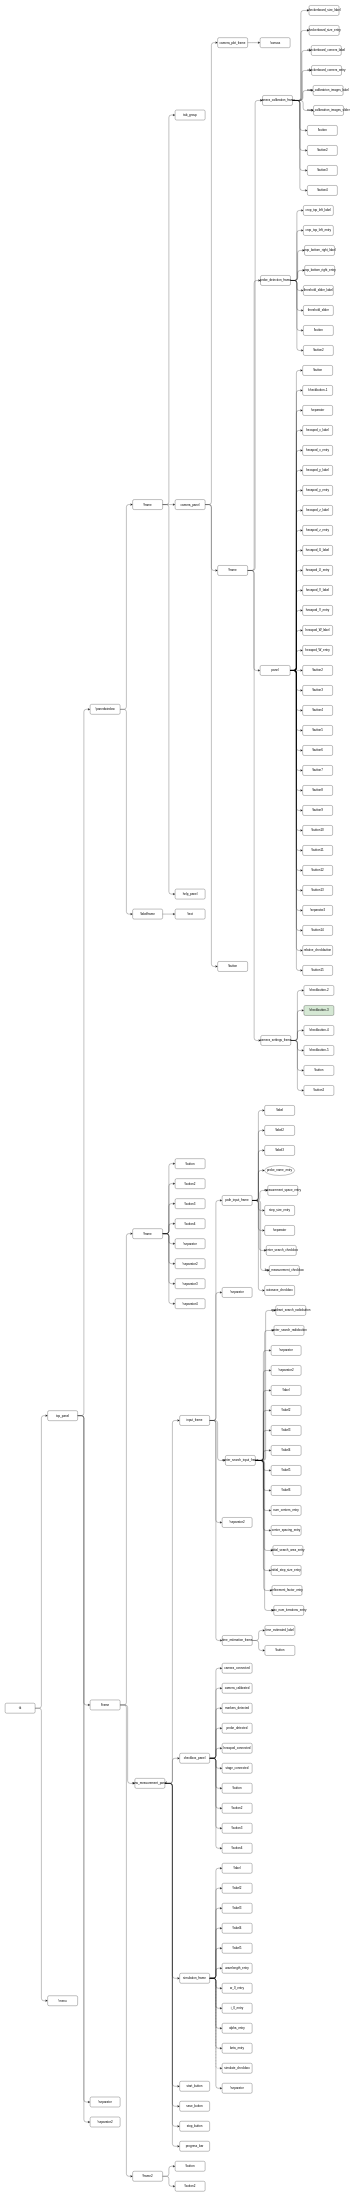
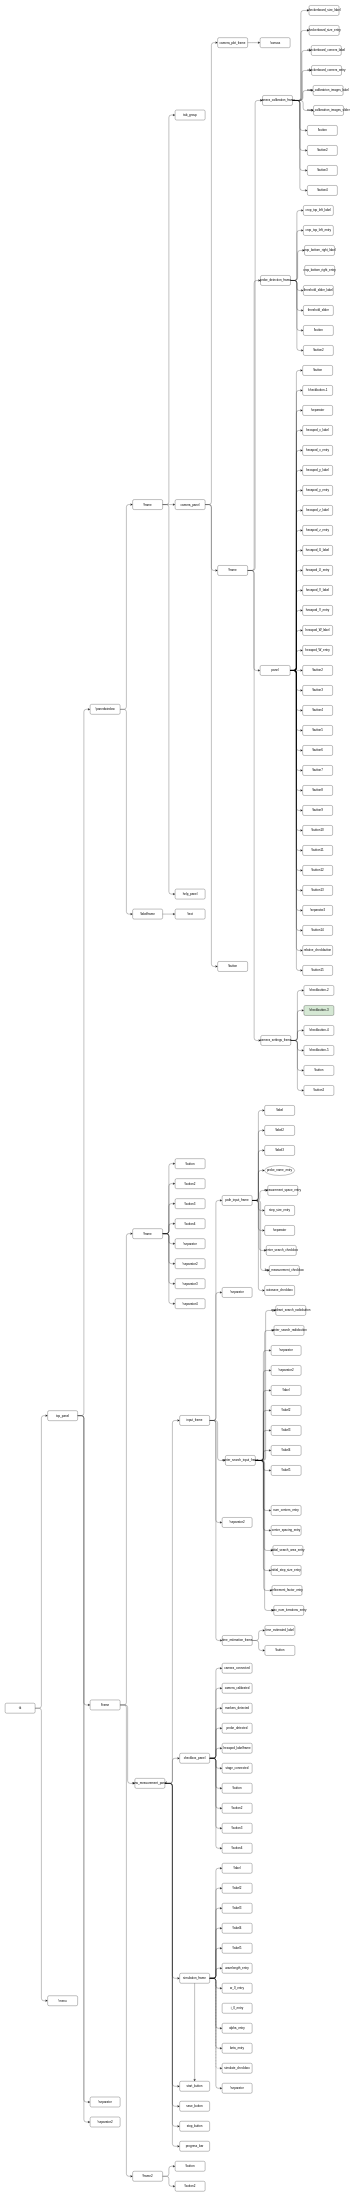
- <mxCell id="176" style="edgeStyle=elbowEdgeStyle;elbow=horizontal;rounded=1;orthogonalLoop=1;" parent="1" source="22" target="26" edge="1"><mxGeometry relative="1" as="geometry" /></mxCell>
- <mxCell id="258" style="edgeStyle=elbowEdgeStyle;elbow=horizontal;rounded=1;orthogonalLoop=1;" parent="1" source="98" target="108" edge="1"><mxGeometry relative="1" as="geometry" /></mxCell>
- <mxCell id="108" value="!label6" style="rounded=1;whiteSpace=wrap;html=1;" parent="1" vertex="1"><mxGeometry x="1084" y="5940.356" width="120" height="40" as="geometry" /></mxCell>
- <mxCell id="124" value="hexapod_connected" style="rounded=1;whiteSpace=wrap;html=1;" parent="1" vertex="1"><mxGeometry x="888" y="6971.556" width="120" height="40" as="geometry" /></mxCell>
+ <mxCell id="124" value="hexapod_labelframe" style="rounded=1;whiteSpace=wrap;html=1;" parent="1" vertex="1"><mxGeometry x="888" y="6971.556" width="120" height="40" as="geometry" /></mxCell>
- <mxCell id="288" style="edgeStyle=elbowEdgeStyle;elbow=horizontal;rounded=1;orthogonalLoop=1;" parent="1" source="130" target="138" edge="1"><mxGeometry relative="1" as="geometry" /></mxCell>
+ <mxCell id="288" style="edgeStyle=elbowEdgeStyle;elbow=horizontal;rounded=1;orthogonalLoop=1;" parent="1" source="130" target="143" edge="1"><mxGeometry relative="1" as="geometry" /></mxCell>
